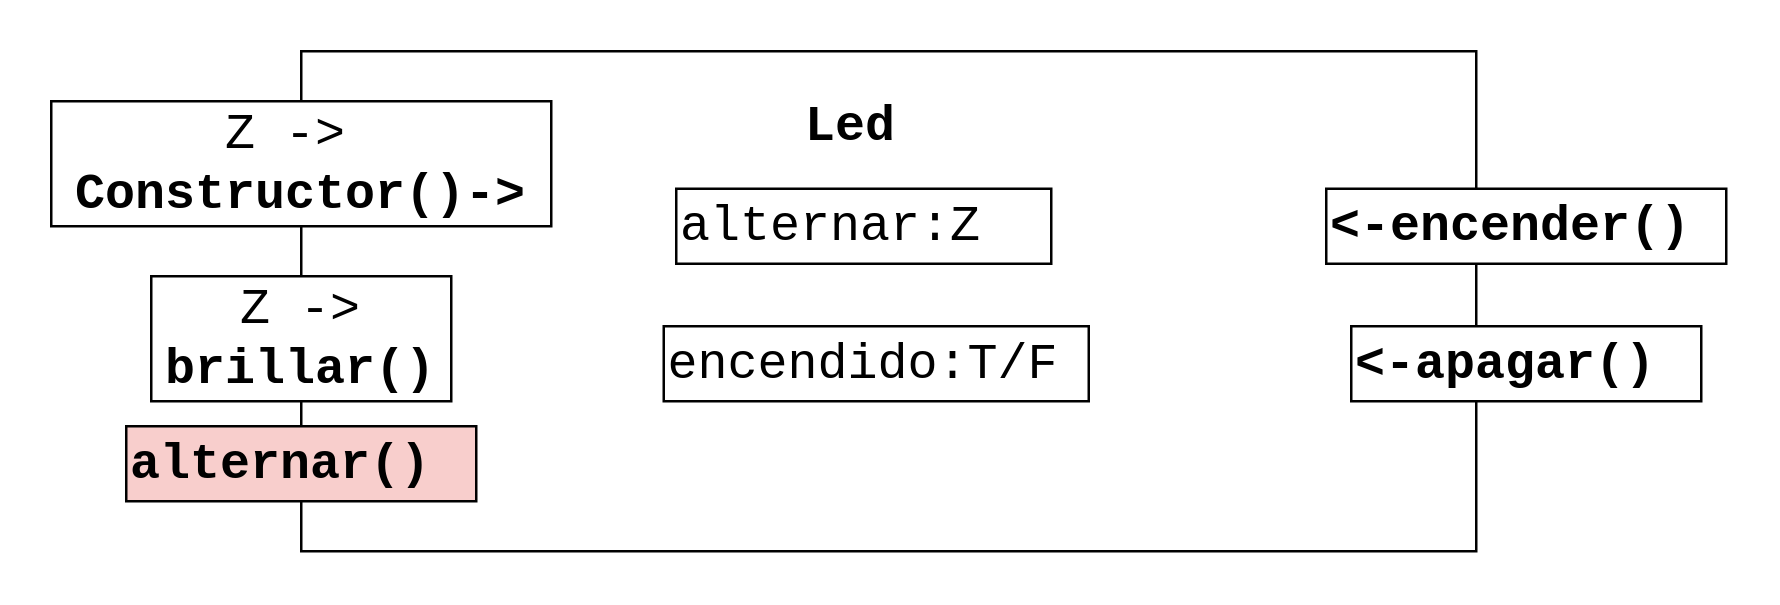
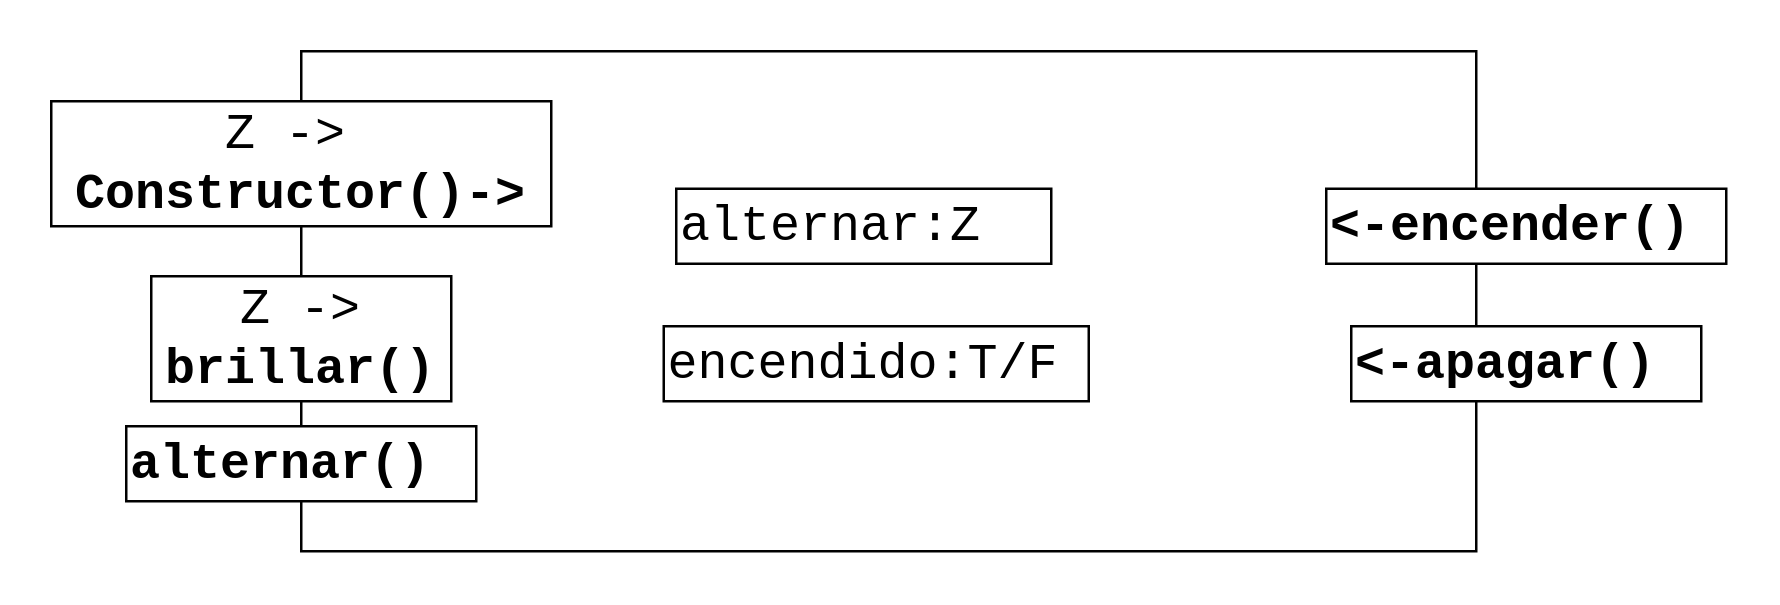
- <mxCell id="3" value="Led" style="text;html=1;strokeColor=none;fillColor=none;align=center;verticalAlign=middle;whiteSpace=wrap;rounded=0;fontStyle=1;fontFamily=Courier New;fontSize=20;" parent="1" vertex="1"><mxGeometry x="260" y="40" width="160" height="20" as="geometry" /></mxCell>
- <mxCell id="10" value="&lt;b&gt;alternar()&lt;/b&gt;" style="rounded=0;whiteSpace=wrap;html=1;fontFamily=Courier New;fontSize=20;align=left;fontStyle=0;autosize=1;fillColor=#f8cecc;" parent="1" vertex="1"><mxGeometry x="50" y="170" width="140" height="30" as="geometry" /></mxCell>
+ <mxCell id="10" value="&lt;b&gt;alternar()&lt;/b&gt;" style="rounded=0;whiteSpace=wrap;html=1;fontFamily=Courier New;fontSize=20;align=left;fontStyle=0;autosize=1;" parent="1" vertex="1"><mxGeometry x="50" y="170" width="140" height="30" as="geometry" /></mxCell>
